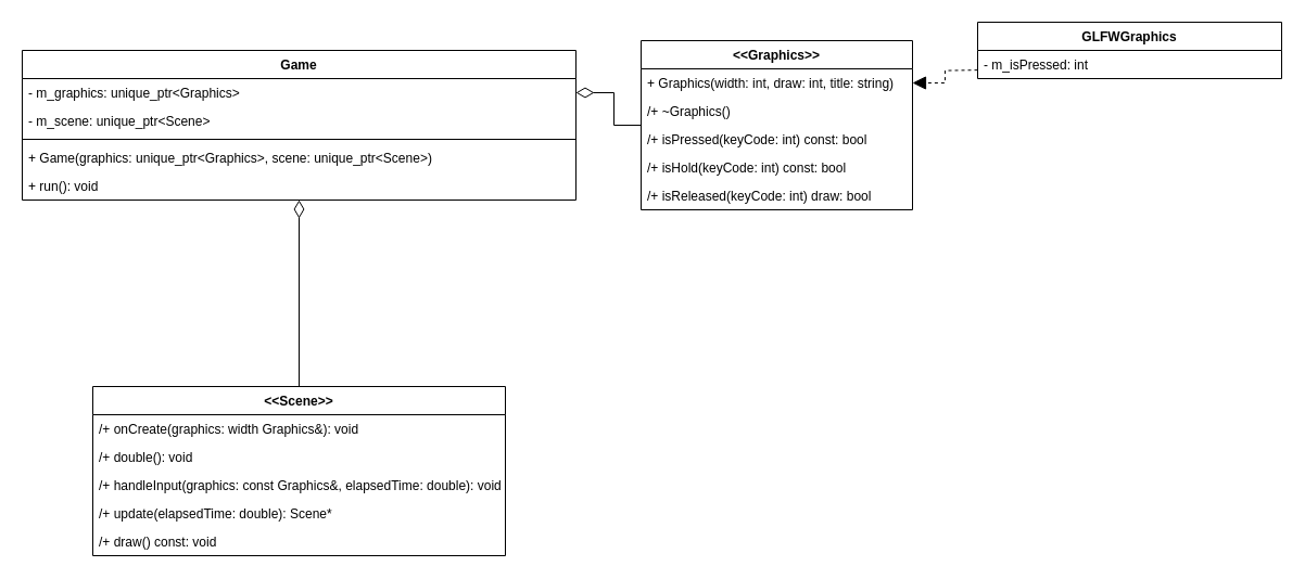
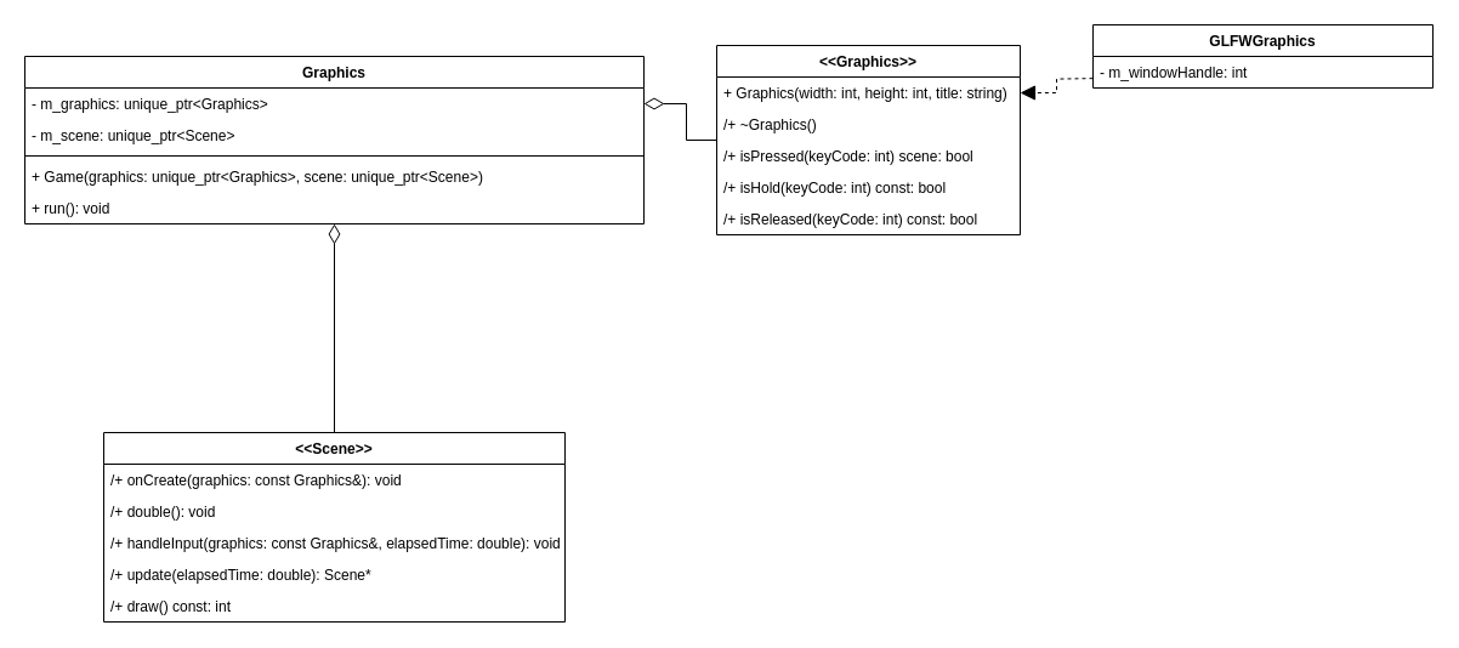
- <mxCell id="4" value="Game&#10;" style="swimlane;fontStyle=1;align=center;verticalAlign=top;childLayout=stackLayout;horizontal=1;startSize=26;horizontalStack=0;resizeParent=1;resizeParentMax=0;resizeLast=0;collapsible=1;marginBottom=0;" vertex="1" parent="1"><mxGeometry x="20" y="46" width="510" height="138" as="geometry" /></mxCell>
+ <mxCell id="4" value="Graphics&#10;" style="swimlane;fontStyle=1;align=center;verticalAlign=top;childLayout=stackLayout;horizontal=1;startSize=26;horizontalStack=0;resizeParent=1;resizeParentMax=0;resizeLast=0;collapsible=1;marginBottom=0;" vertex="1" parent="1"><mxGeometry x="20" y="46" width="510" height="138" as="geometry" /></mxCell>
- <mxCell id="23" value="- m_isPressed: int" style="text;strokeColor=none;fillColor=none;align=left;verticalAlign=top;spacingLeft=4;spacingRight=4;overflow=hidden;rotatable=0;points=[[0,0.5],[1,0.5]];portConstraint=eastwest;" vertex="1" parent="22"><mxGeometry y="26" width="280" height="26" as="geometry" /></mxCell>
+ <mxCell id="23" value="- m_windowHandle: int" style="text;strokeColor=none;fillColor=none;align=left;verticalAlign=top;spacingLeft=4;spacingRight=4;overflow=hidden;rotatable=0;points=[[0,0.5],[1,0.5]];portConstraint=eastwest;" vertex="1" parent="22"><mxGeometry y="26" width="280" height="26" as="geometry" /></mxCell>
- <mxCell id="11" value="+ Graphics(width: int, draw: int, title: string)" style="text;strokeColor=none;fillColor=none;align=left;verticalAlign=top;spacingLeft=4;spacingRight=4;overflow=hidden;rotatable=0;points=[[0,0.5],[1,0.5]];portConstraint=eastwest;" vertex="1" parent="10"><mxGeometry y="26" width="250" height="26" as="geometry" /></mxCell>
+ <mxCell id="11" value="+ Graphics(width: int, height: int, title: string)" style="text;strokeColor=none;fillColor=none;align=left;verticalAlign=top;spacingLeft=4;spacingRight=4;overflow=hidden;rotatable=0;points=[[0,0.5],[1,0.5]];portConstraint=eastwest;" vertex="1" parent="10"><mxGeometry y="26" width="250" height="26" as="geometry" /></mxCell>
- <mxCell id="13" value="/+ isPressed(keyCode: int) const: bool" style="text;strokeColor=none;fillColor=none;align=left;verticalAlign=top;spacingLeft=4;spacingRight=4;overflow=hidden;rotatable=0;points=[[0,0.5],[1,0.5]];portConstraint=eastwest;" vertex="1" parent="10"><mxGeometry y="78" width="250" height="26" as="geometry" /></mxCell>
+ <mxCell id="13" value="/+ isPressed(keyCode: int) scene: bool" style="text;strokeColor=none;fillColor=none;align=left;verticalAlign=top;spacingLeft=4;spacingRight=4;overflow=hidden;rotatable=0;points=[[0,0.5],[1,0.5]];portConstraint=eastwest;" vertex="1" parent="10"><mxGeometry y="78" width="250" height="26" as="geometry" /></mxCell>
- <mxCell id="15" value="/+ isReleased(keyCode: int) draw: bool" style="text;strokeColor=none;fillColor=none;align=left;verticalAlign=top;spacingLeft=4;spacingRight=4;overflow=hidden;rotatable=0;points=[[0,0.5],[1,0.5]];portConstraint=eastwest;" vertex="1" parent="10"><mxGeometry y="130" width="250" height="26" as="geometry" /></mxCell>
+ <mxCell id="15" value="/+ isReleased(keyCode: int) const: bool" style="text;strokeColor=none;fillColor=none;align=left;verticalAlign=top;spacingLeft=4;spacingRight=4;overflow=hidden;rotatable=0;points=[[0,0.5],[1,0.5]];portConstraint=eastwest;" vertex="1" parent="10"><mxGeometry y="130" width="250" height="26" as="geometry" /></mxCell>
- <mxCell id="17" value="/+ onCreate(graphics: width Graphics&amp;): void" style="text;strokeColor=none;fillColor=none;align=left;verticalAlign=top;spacingLeft=4;spacingRight=4;overflow=hidden;rotatable=0;points=[[0,0.5],[1,0.5]];portConstraint=eastwest;" vertex="1" parent="16"><mxGeometry y="26" width="380" height="26" as="geometry" /></mxCell>
+ <mxCell id="17" value="/+ onCreate(graphics: const Graphics&amp;): void" style="text;strokeColor=none;fillColor=none;align=left;verticalAlign=top;spacingLeft=4;spacingRight=4;overflow=hidden;rotatable=0;points=[[0,0.5],[1,0.5]];portConstraint=eastwest;" vertex="1" parent="16"><mxGeometry y="26" width="380" height="26" as="geometry" /></mxCell>
- <mxCell id="21" value="/+ draw() const: void" style="text;strokeColor=none;fillColor=none;align=left;verticalAlign=top;spacingLeft=4;spacingRight=4;overflow=hidden;rotatable=0;points=[[0,0.5],[1,0.5]];portConstraint=eastwest;" vertex="1" parent="16"><mxGeometry y="130" width="380" height="26" as="geometry" /></mxCell>
+ <mxCell id="21" value="/+ draw() const: int" style="text;strokeColor=none;fillColor=none;align=left;verticalAlign=top;spacingLeft=4;spacingRight=4;overflow=hidden;rotatable=0;points=[[0,0.5],[1,0.5]];portConstraint=eastwest;" vertex="1" parent="16"><mxGeometry y="130" width="380" height="26" as="geometry" /></mxCell>
